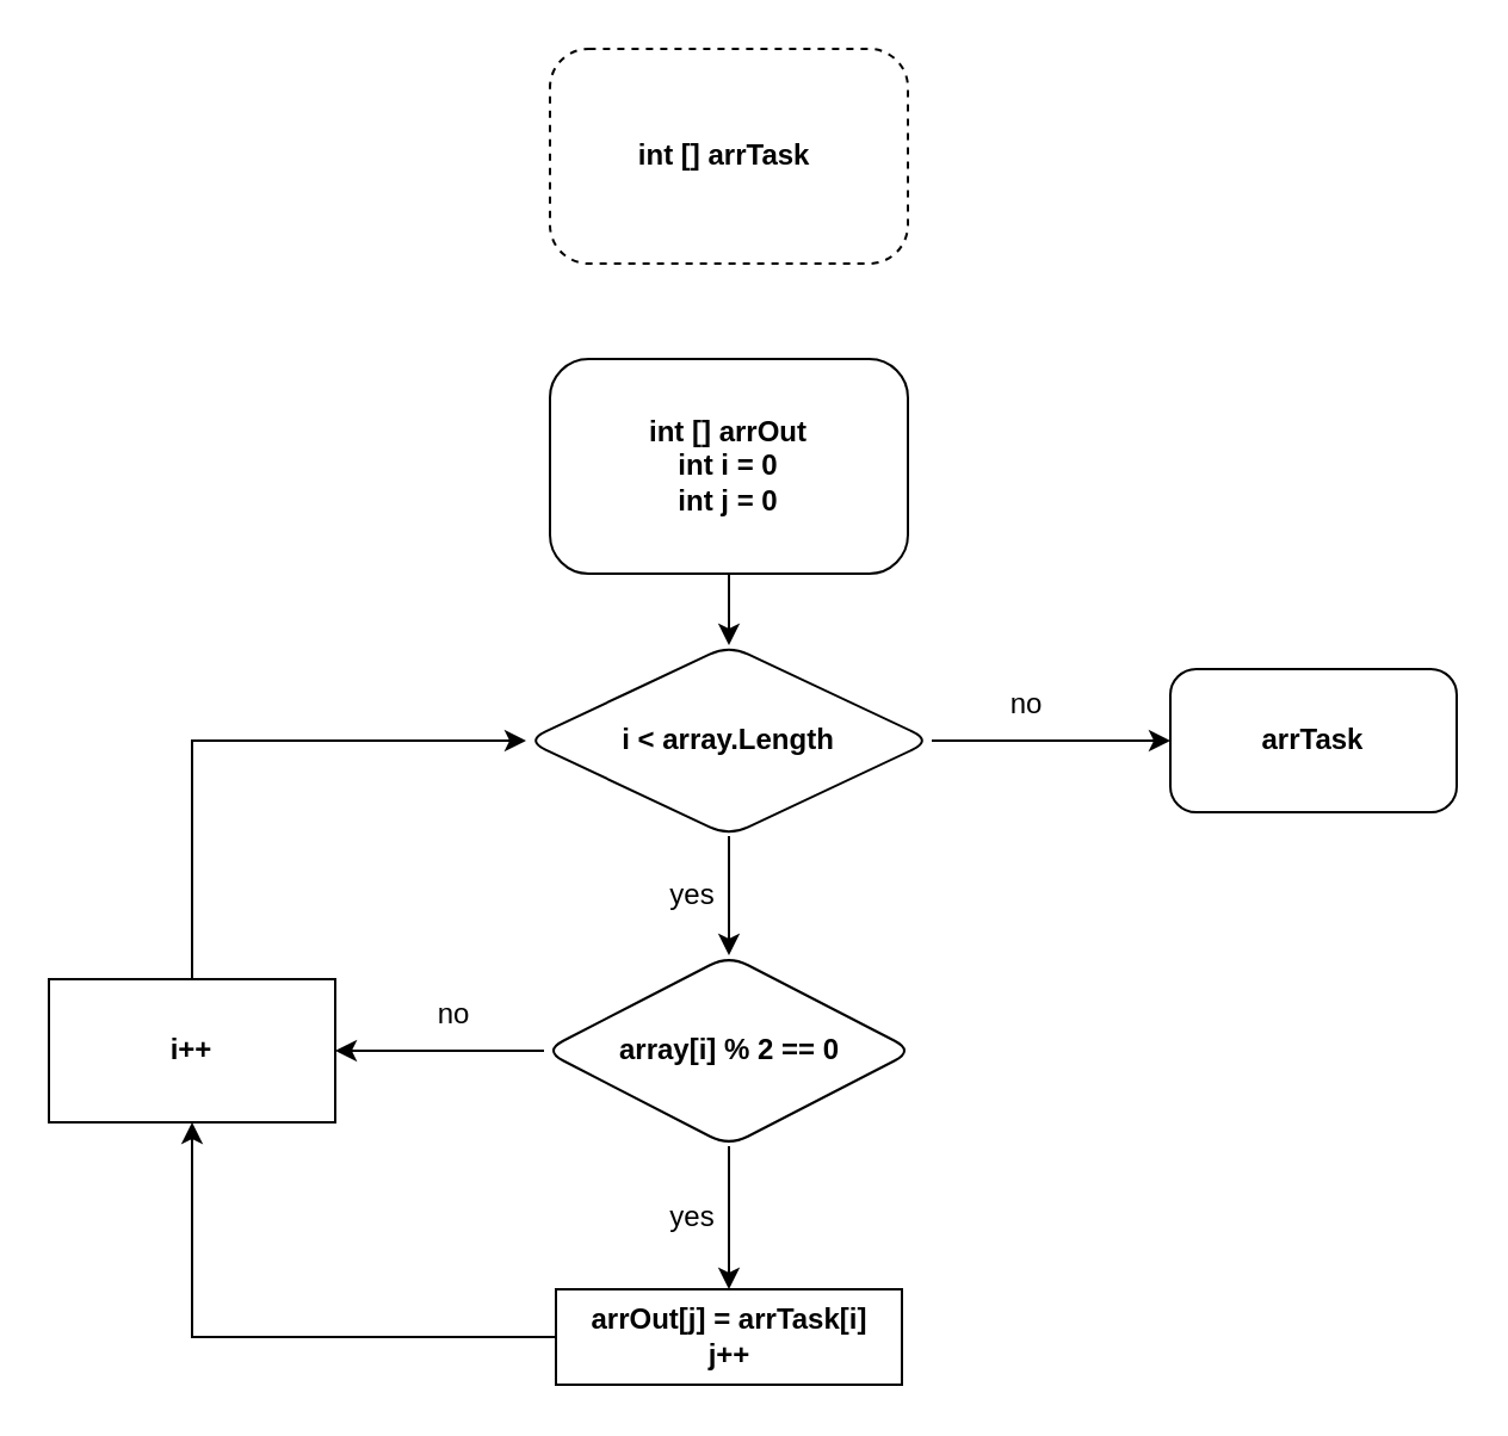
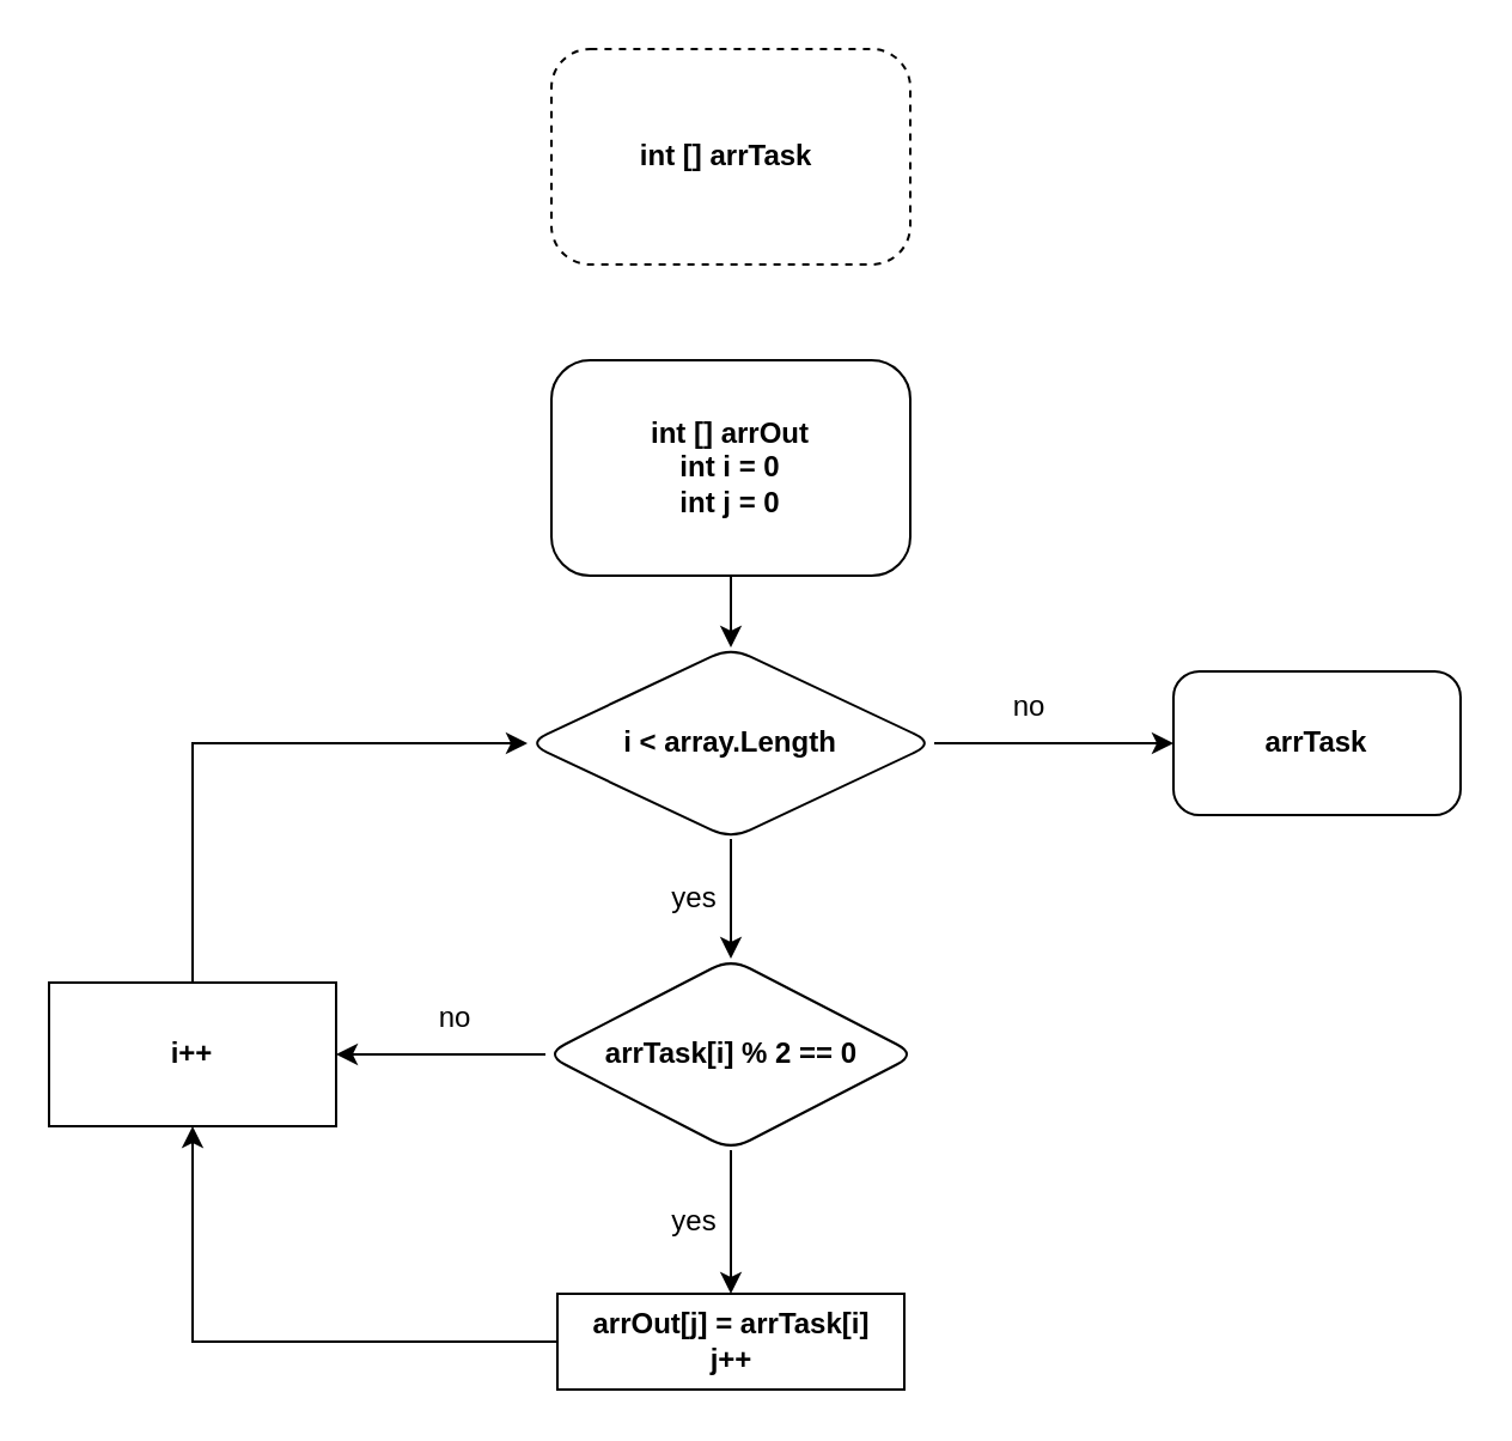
- <mxCell id="10" value="array[i] % 2 == 0" style="rhombus;whiteSpace=wrap;html=1;rounded=1;fontStyle=1;arcSize=18;" vertex="1" parent="1"><mxGeometry x="227.5" y="400" width="155" height="80" as="geometry" /></mxCell>
+ <mxCell id="10" value="arrTask[i] % 2 == 0" style="rhombus;whiteSpace=wrap;html=1;rounded=1;fontStyle=1;arcSize=18;" vertex="1" parent="1"><mxGeometry x="227.5" y="400" width="155" height="80" as="geometry" /></mxCell>
